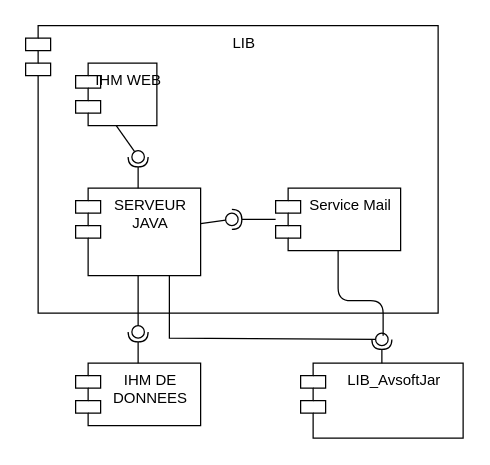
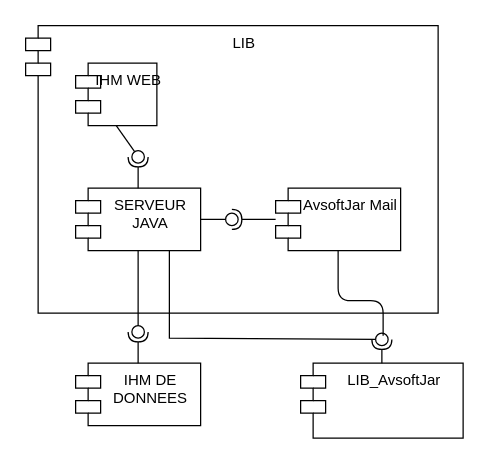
- <mxCell id="12" value="Service Mail" style="shape=module;align=left;spacingLeft=20;align=center;verticalAlign=top;" vertex="1" parent="1"><mxGeometry x="220" y="150" width="100" height="50" as="geometry" /></mxCell>
+ <mxCell id="12" value="AvsoftJar Mail" style="shape=module;align=left;spacingLeft=20;align=center;verticalAlign=top;" vertex="1" parent="1"><mxGeometry x="220" y="150" width="100" height="50" as="geometry" /></mxCell>
- <mxCell id="4" value="SERVEUR &#10;JAVA" style="shape=module;align=left;spacingLeft=20;align=center;verticalAlign=top;" vertex="1" parent="1"><mxGeometry x="60" y="150" width="100" height="70" as="geometry" /></mxCell>
+ <mxCell id="4" value="SERVEUR &#10;JAVA" style="shape=module;align=left;spacingLeft=20;align=center;verticalAlign=top;" vertex="1" parent="1"><mxGeometry x="60" y="150" width="100" height="50" as="geometry" /></mxCell>
